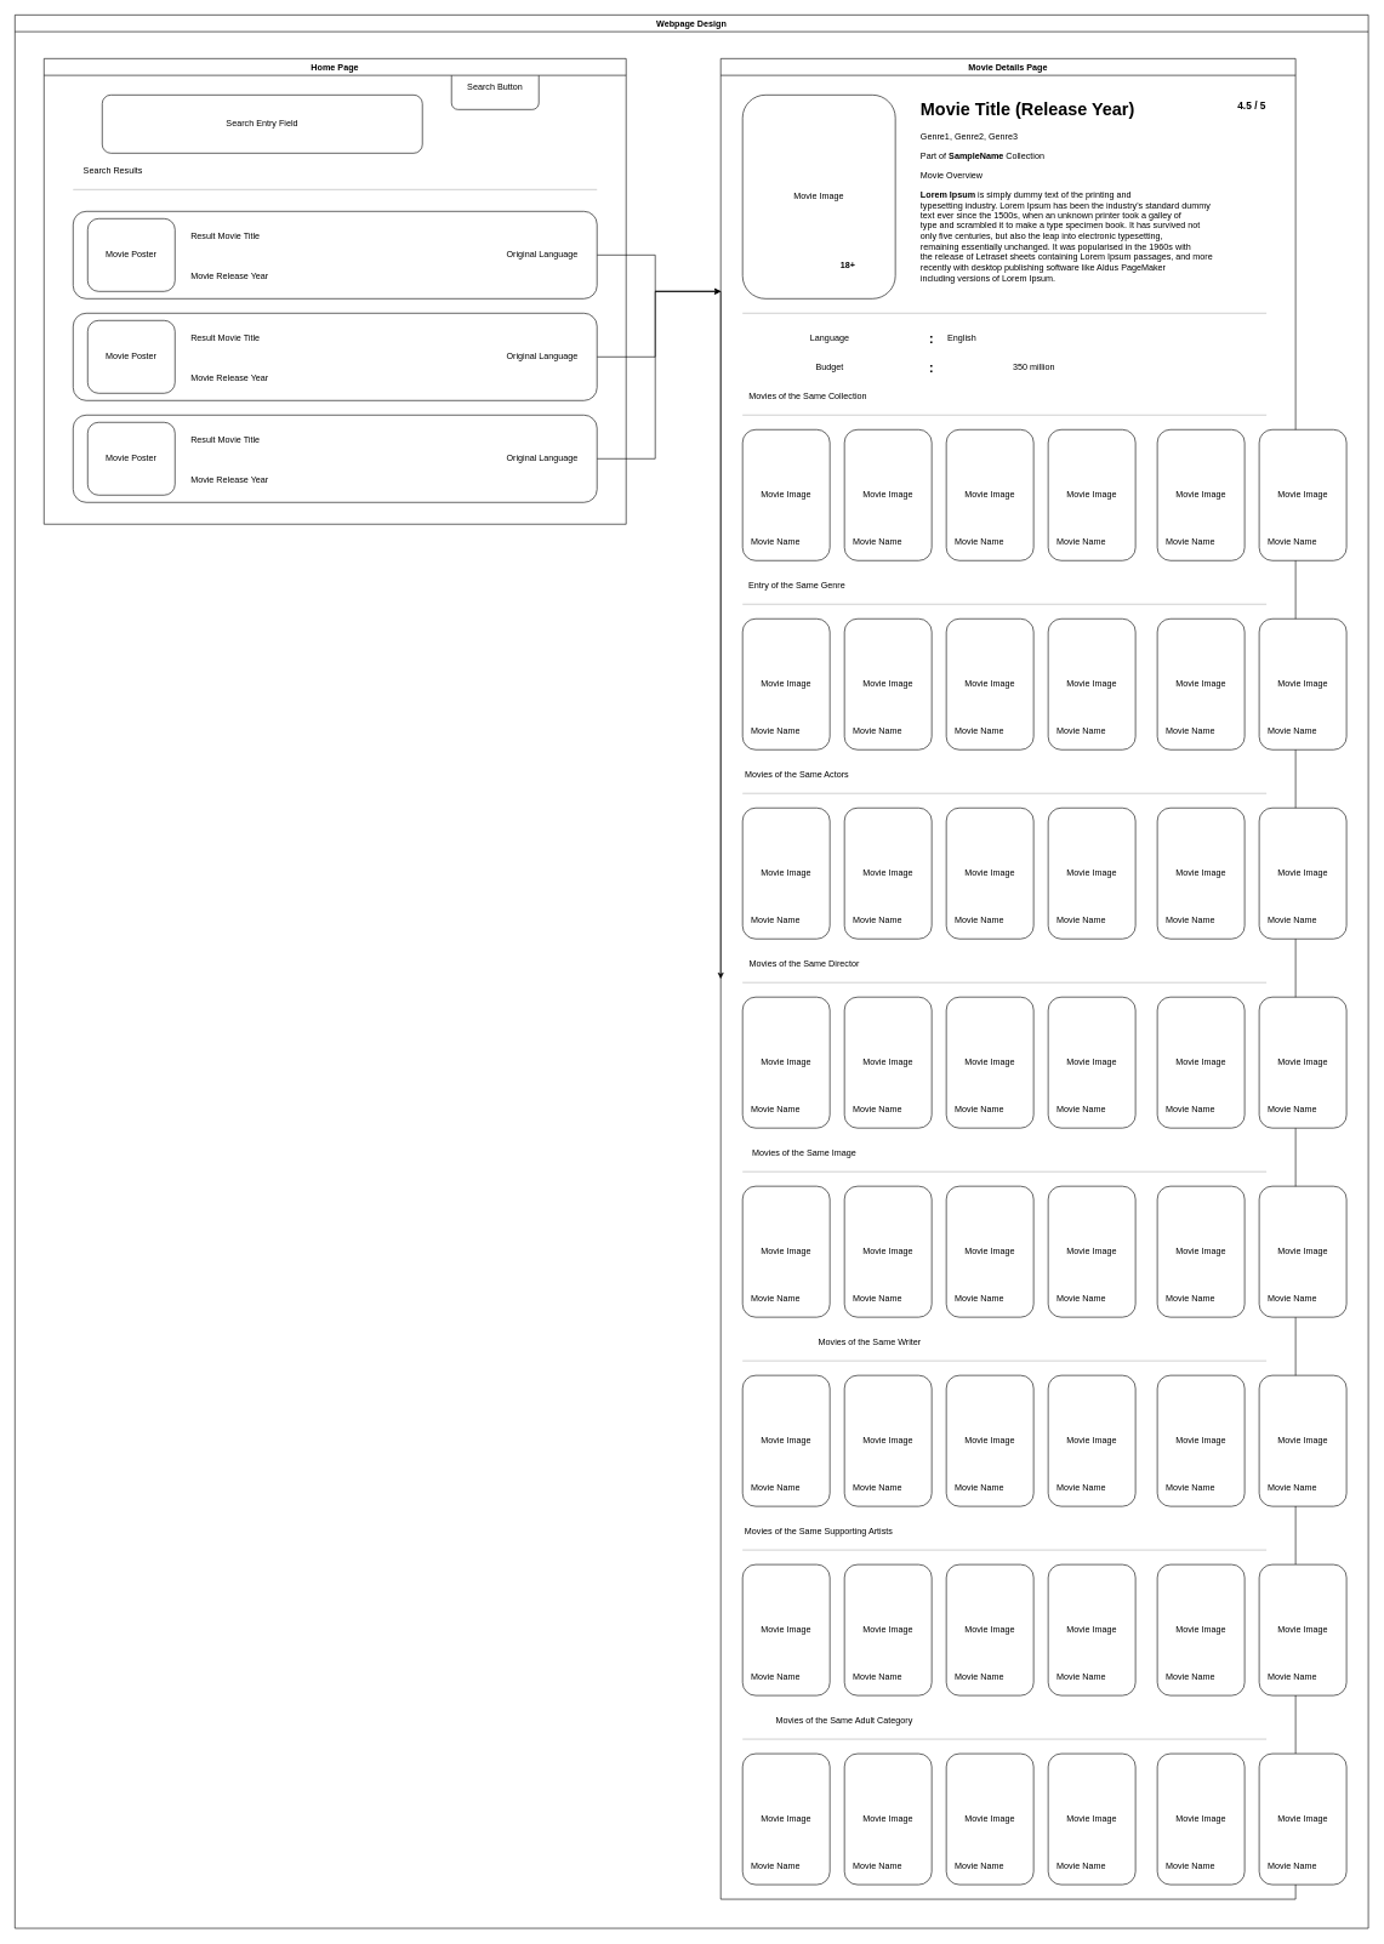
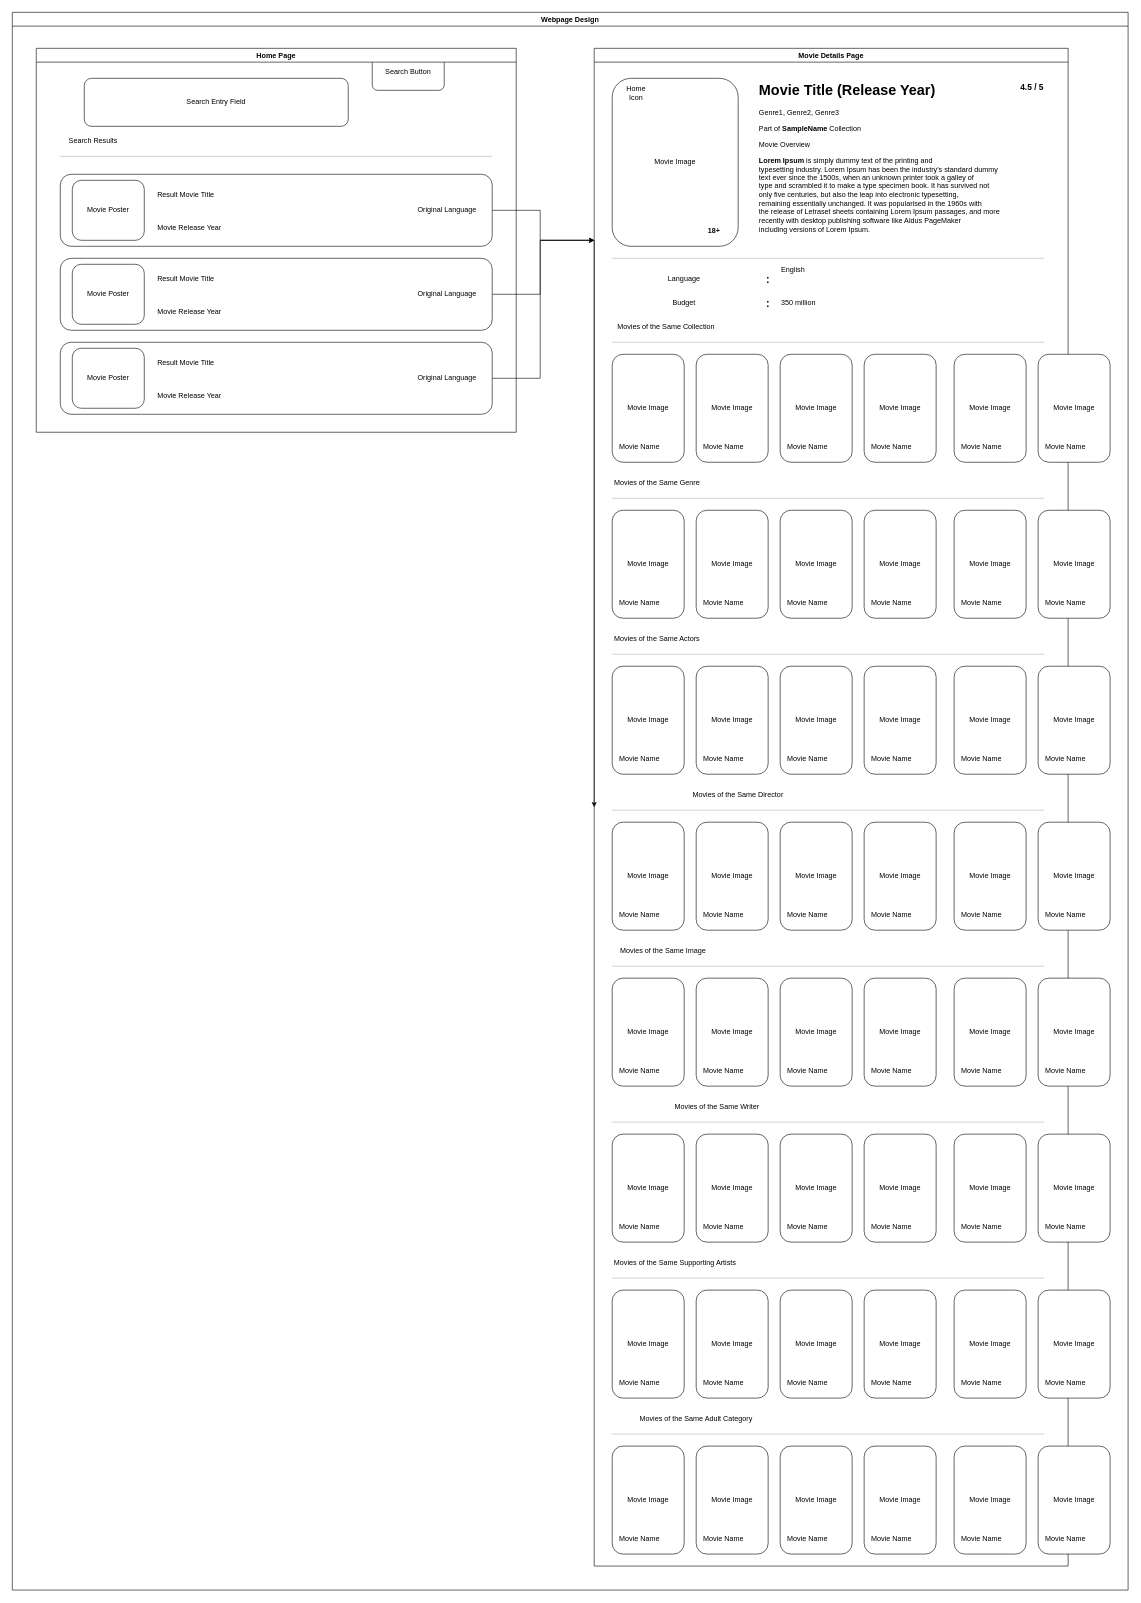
+ <mxCell id="149" value="Home&lt;br&gt;Icon" style="text;html=1;strokeColor=none;fillColor=none;align=center;verticalAlign=middle;whiteSpace=wrap;rounded=0;" vertex="1" parent="25"><mxGeometry x="40" y="60" width="60" height="30" as="geometry" /></mxCell>
- <mxCell id="106" value="&lt;b&gt;18+&lt;/b&gt;" style="text;html=1;strokeColor=none;fillColor=none;align=center;verticalAlign=middle;whiteSpace=wrap;rounded=0;" vertex="1" parent="25"><mxGeometry x="145" y="270" width="60" height="30" as="geometry" /></mxCell>
+ <mxCell id="106" value="&lt;b&gt;18+&lt;/b&gt;" style="text;html=1;strokeColor=none;fillColor=none;align=center;verticalAlign=middle;whiteSpace=wrap;rounded=0;" vertex="1" parent="25"><mxGeometry x="170" y="290" width="60" height="30" as="geometry" /></mxCell>
- <mxCell id="32" value="English" style="text;html=1;strokeColor=none;fillColor=none;align=left;verticalAlign=middle;whiteSpace=wrap;rounded=0;" vertex="1" parent="25"><mxGeometry x="310" y="370" width="240" height="30" as="geometry" /></mxCell>
+ <mxCell id="32" value="English" style="text;html=1;strokeColor=none;fillColor=none;align=left;verticalAlign=middle;whiteSpace=wrap;rounded=0;" vertex="1" parent="25"><mxGeometry x="310" y="355" width="240" height="30" as="geometry" /></mxCell>
- <mxCell id="35" value="350 million" style="text;html=1;strokeColor=none;fillColor=none;align=left;verticalAlign=middle;whiteSpace=wrap;rounded=0;" vertex="1" parent="25"><mxGeometry x="400" y="410" width="240" height="30" as="geometry" /></mxCell>
+ <mxCell id="35" value="350 million" style="text;html=1;strokeColor=none;fillColor=none;align=left;verticalAlign=middle;whiteSpace=wrap;rounded=0;" vertex="1" parent="25"><mxGeometry x="310" y="410" width="240" height="30" as="geometry" /></mxCell>
- <mxCell id="52" value="Entry of the Same Genre" style="text;html=1;strokeColor=none;fillColor=none;align=center;verticalAlign=middle;whiteSpace=wrap;rounded=0;" vertex="1" parent="25"><mxGeometry x="30" y="710" width="150" height="30" as="geometry" /></mxCell>
+ <mxCell id="52" value="Movies of the Same Genre" style="text;html=1;strokeColor=none;fillColor=none;align=center;verticalAlign=middle;whiteSpace=wrap;rounded=0;" vertex="1" parent="25"><mxGeometry x="30" y="710" width="150" height="30" as="geometry" /></mxCell>
- <mxCell id="80" value="Movies of the Same Director" style="text;html=1;strokeColor=none;fillColor=none;align=center;verticalAlign=middle;whiteSpace=wrap;rounded=0;" vertex="1" parent="25"><mxGeometry x="30" y="1230" width="170" height="30" as="geometry" /></mxCell>
+ <mxCell id="80" value="Movies of the Same Director" style="text;html=1;strokeColor=none;fillColor=none;align=center;verticalAlign=middle;whiteSpace=wrap;rounded=0;" vertex="1" parent="25"><mxGeometry x="155" y="1230" width="170" height="30" as="geometry" /></mxCell>
